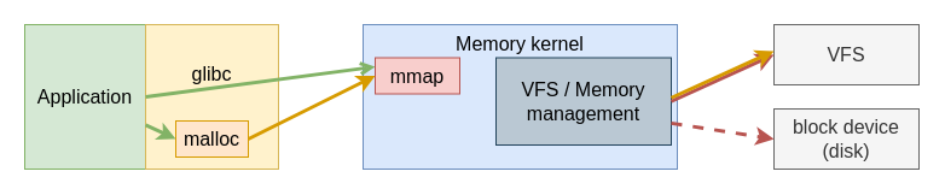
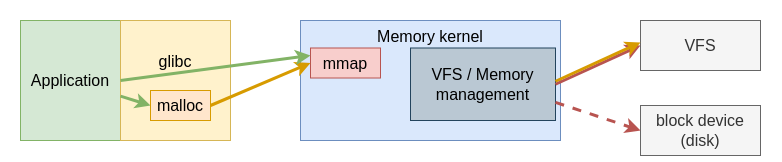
- <mxCell id="15" value="" style="endArrow=open;html=1;strokeWidth=3;fontSize=16;exitX=1;exitY=0.5;exitDx=0;exitDy=0;entryX=0;entryY=0.25;entryDx=0;entryDy=0;fillColor=#d5e8d4;strokeColor=#82b366;" edge="1" parent="1" source="2" target="8"><mxGeometry width="50" height="50" relative="1" as="geometry"><mxPoint x="380" y="370" as="sourcePoint" /><mxPoint x="430" y="320" as="targetPoint" /></mxGeometry></mxCell>
+ <mxCell id="15" value="" style="endArrow=classic;html=1;strokeWidth=3;fontSize=16;exitX=1;exitY=0.5;exitDx=0;exitDy=0;entryX=0;entryY=0.25;entryDx=0;entryDy=0;fillColor=#d5e8d4;strokeColor=#82b366;" edge="1" parent="1" source="2" target="8"><mxGeometry width="50" height="50" relative="1" as="geometry"><mxPoint x="380" y="370" as="sourcePoint" /><mxPoint x="430" y="320" as="targetPoint" /></mxGeometry></mxCell>
- <mxCell id="11" value="malloc" style="rounded=0;whiteSpace=wrap;html=1;fontSize=16;fillColor=#ffe6cc;strokeColor=#d79b00;" vertex="1" parent="1"><mxGeometry x="145" y="100" width="60" height="30" as="geometry" /></mxCell>
+ <mxCell id="11" value="malloc" style="rounded=0;whiteSpace=wrap;html=1;fontSize=16;fillColor=#ffe6cc;strokeColor=#d79b00;" vertex="1" parent="1"><mxGeometry x="150" y="90" width="60" height="30" as="geometry" /></mxCell>
- <mxCell id="7" value="block device (disk)" style="rounded=0;whiteSpace=wrap;html=1;fontSize=16;fillColor=#f5f5f5;strokeColor=#666666;fontColor=#333333;" vertex="1" parent="1"><mxGeometry x="640" y="90" width="120" height="50" as="geometry" /></mxCell>
+ <mxCell id="7" value="block device (disk)" style="rounded=0;whiteSpace=wrap;html=1;fontSize=16;fillColor=#f5f5f5;strokeColor=#666666;fontColor=#333333;" vertex="1" parent="1"><mxGeometry x="640" y="105" width="120" height="50" as="geometry" /></mxCell>
